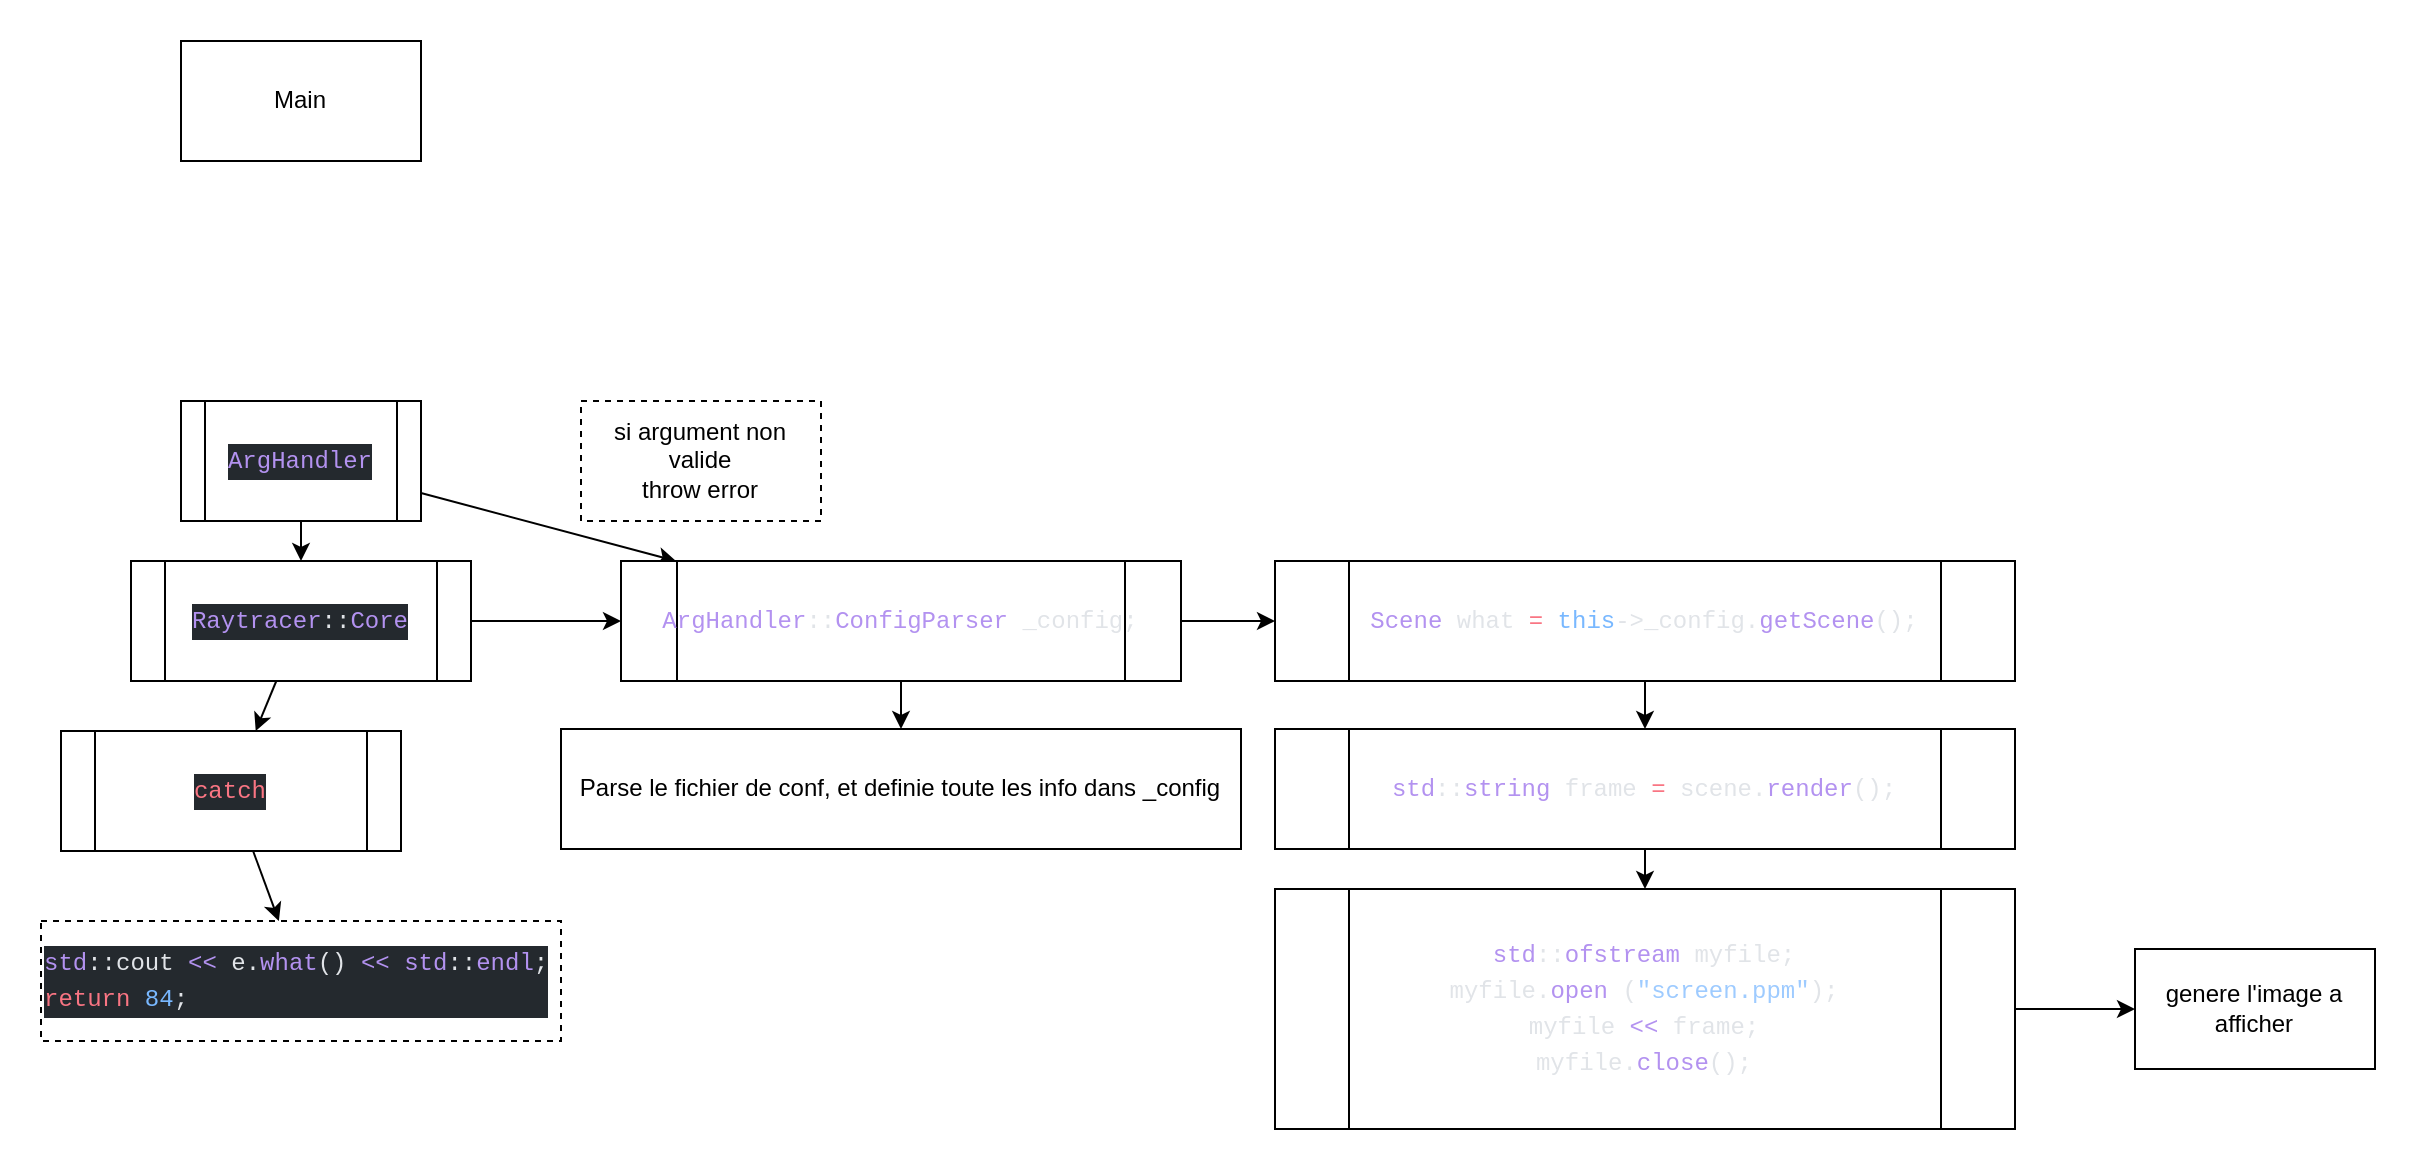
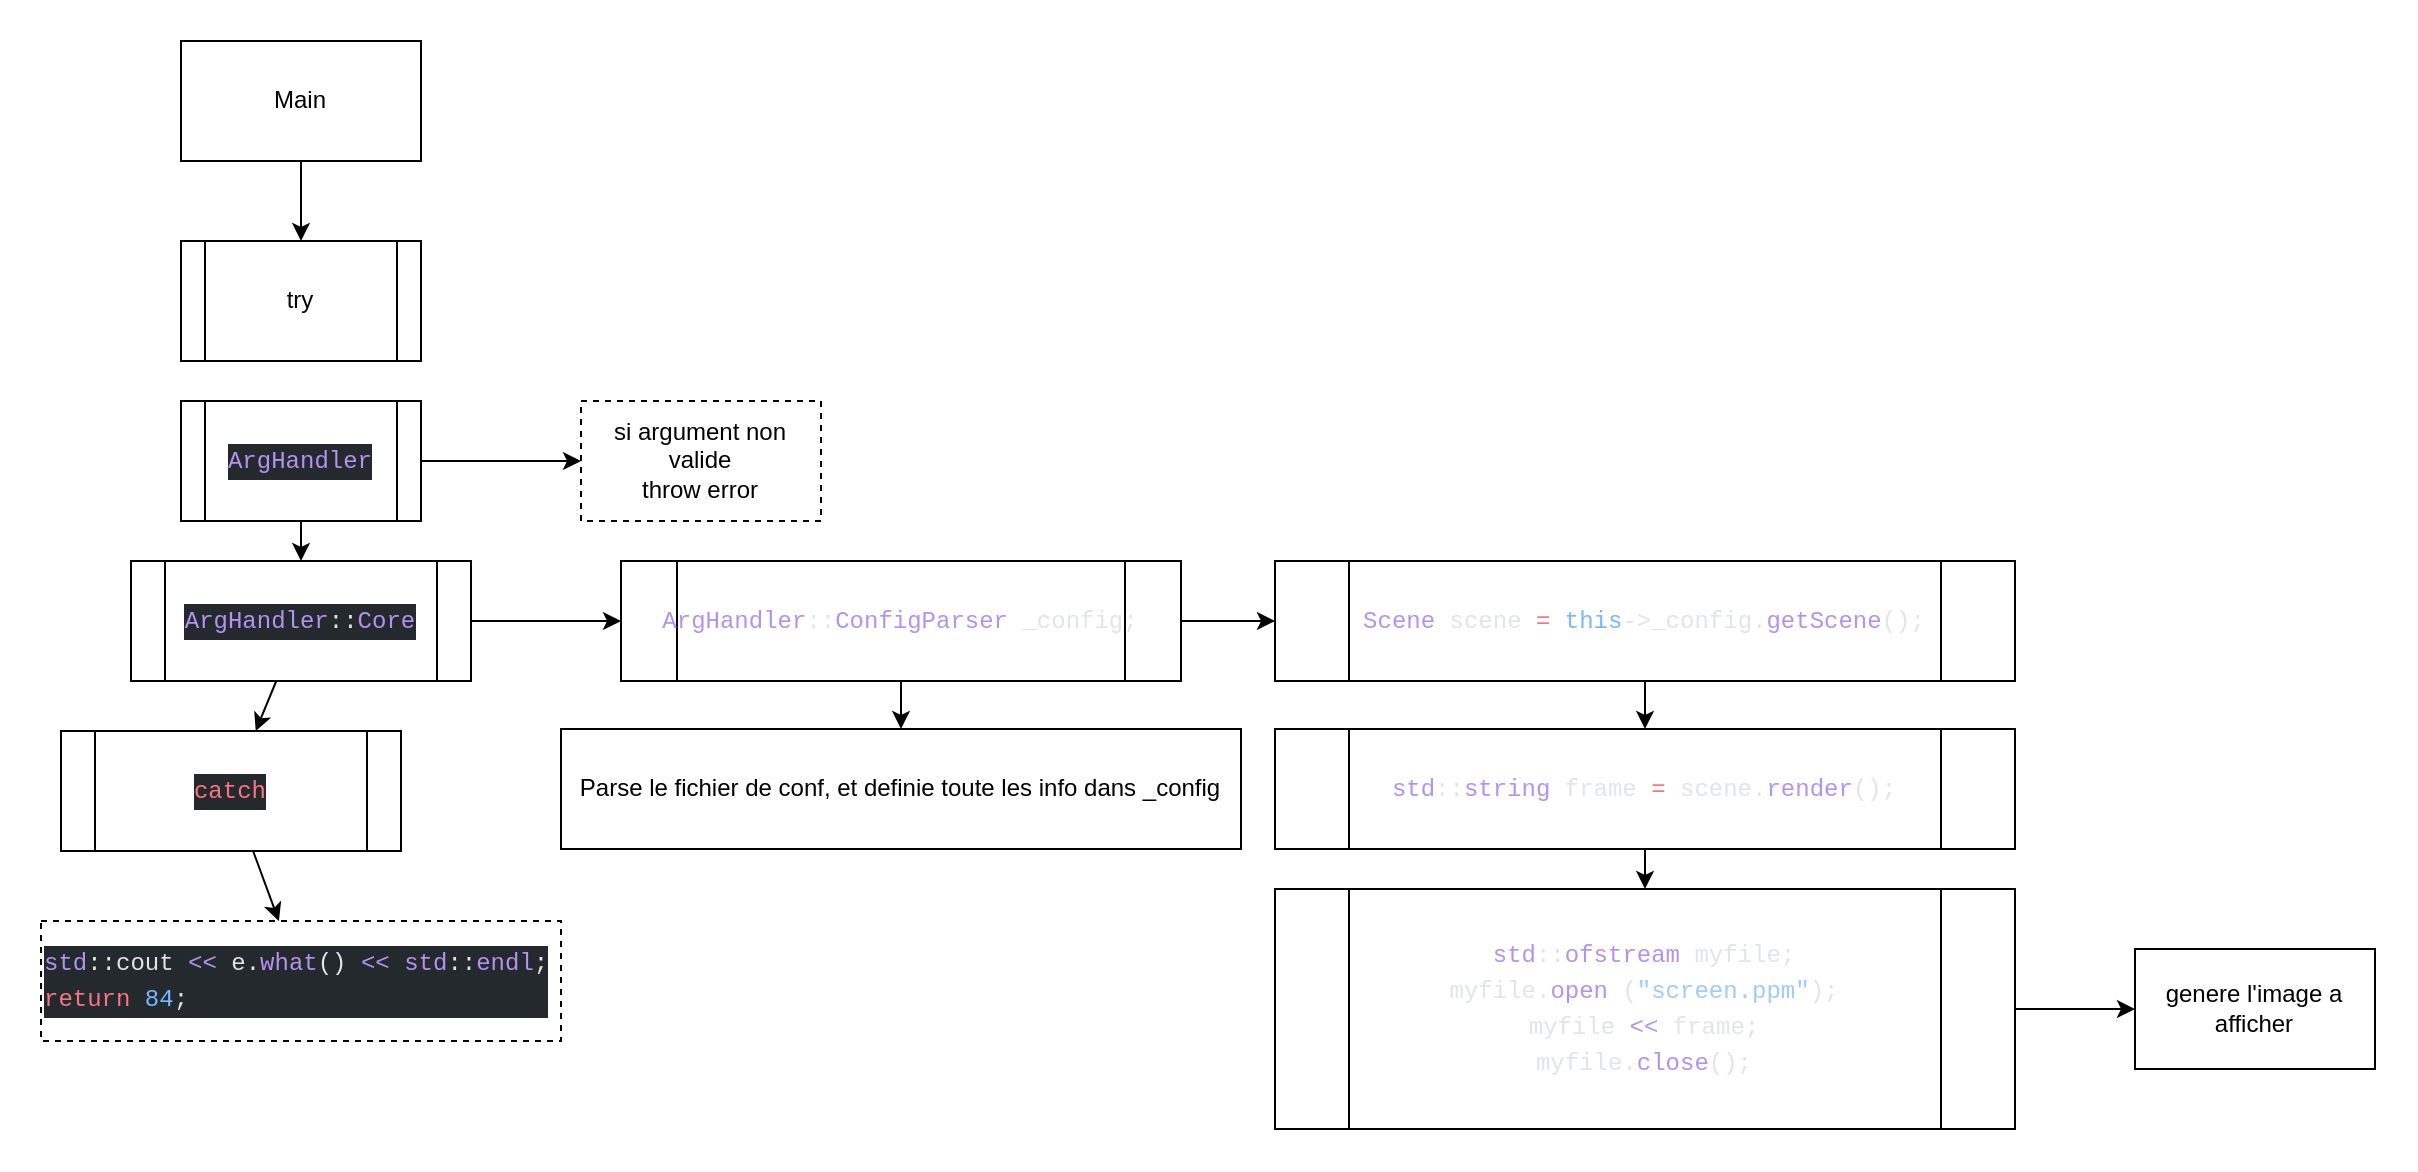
+ <mxCell id="2" value="" style="edgeStyle=none;html=1;" edge="1" parent="1" source="3" target="4"><mxGeometry relative="1" as="geometry" /></mxCell>
+ <mxCell id="4" value="try" style="shape=process;whiteSpace=wrap;html=1;backgroundOutline=1;" vertex="1" parent="1"><mxGeometry x="90" y="120" width="120" height="60" as="geometry" /></mxCell>
- <mxCell id="6" value="" style="edgeStyle=none;html=1;" edge="1" parent="1" source="7" target="24"><mxGeometry relative="1" as="geometry" /></mxCell>
+ <mxCell id="6" value="" style="edgeStyle=none;html=1;" edge="1" parent="1" source="7" target="14"><mxGeometry relative="1" as="geometry" /></mxCell>
- <mxCell id="10" value="&lt;div style=&quot;color: rgb(225, 228, 232); background-color: rgb(36, 41, 46); font-family: Menlo, Monaco, &amp;quot;Courier New&amp;quot;, monospace; line-height: 18px;&quot;&gt;&lt;div style=&quot;line-height: 18px;&quot;&gt;&lt;span style=&quot;color: #b392f0;&quot;&gt;Raytracer&lt;/span&gt;::&lt;span style=&quot;color: #b392f0;&quot;&gt;Core&lt;/span&gt;&lt;/div&gt;&lt;/div&gt;" style="shape=process;whiteSpace=wrap;html=1;backgroundOutline=1;" vertex="1" parent="1"><mxGeometry x="65" y="280" width="170" height="60" as="geometry" /></mxCell>
+ <mxCell id="10" value="&lt;div style=&quot;color: rgb(225, 228, 232); background-color: rgb(36, 41, 46); font-family: Menlo, Monaco, &amp;quot;Courier New&amp;quot;, monospace; line-height: 18px;&quot;&gt;&lt;div style=&quot;line-height: 18px;&quot;&gt;&lt;span style=&quot;color: #b392f0;&quot;&gt;ArgHandler&lt;/span&gt;::&lt;span style=&quot;color: #b392f0;&quot;&gt;Core&lt;/span&gt;&lt;/div&gt;&lt;/div&gt;" style="shape=process;whiteSpace=wrap;html=1;backgroundOutline=1;" vertex="1" parent="1"><mxGeometry x="65" y="280" width="170" height="60" as="geometry" /></mxCell>
- <mxCell id="16" value="&lt;div style=&quot;color: rgb(225, 228, 232); font-family: Menlo, Monaco, &amp;quot;Courier New&amp;quot;, monospace; line-height: 18px;&quot;&gt;&lt;div style=&quot;line-height: 18px;&quot;&gt;&lt;div style=&quot;line-height: 18px;&quot;&gt;&lt;span style=&quot;color: #b392f0;&quot;&gt;Scene&lt;/span&gt; what &lt;span style=&quot;color: #f97583;&quot;&gt;=&lt;/span&gt; &lt;span style=&quot;color: #79b8ff;&quot;&gt;this&lt;/span&gt;-&amp;gt;_config.&lt;span style=&quot;color: #b392f0;&quot;&gt;getScene&lt;/span&gt;();&lt;/div&gt;&lt;/div&gt;&lt;/div&gt;" style="shape=process;whiteSpace=wrap;html=1;backgroundOutline=1;labelBackgroundColor=default;" vertex="1" parent="1"><mxGeometry x="637" y="280" width="370" height="60" as="geometry" /></mxCell>
+ <mxCell id="16" value="&lt;div style=&quot;color: rgb(225, 228, 232); font-family: Menlo, Monaco, &amp;quot;Courier New&amp;quot;, monospace; line-height: 18px;&quot;&gt;&lt;div style=&quot;line-height: 18px;&quot;&gt;&lt;div style=&quot;line-height: 18px;&quot;&gt;&lt;span style=&quot;color: #b392f0;&quot;&gt;Scene&lt;/span&gt; scene &lt;span style=&quot;color: #f97583;&quot;&gt;=&lt;/span&gt; &lt;span style=&quot;color: #79b8ff;&quot;&gt;this&lt;/span&gt;-&amp;gt;_config.&lt;span style=&quot;color: #b392f0;&quot;&gt;getScene&lt;/span&gt;();&lt;/div&gt;&lt;/div&gt;&lt;/div&gt;" style="shape=process;whiteSpace=wrap;html=1;backgroundOutline=1;labelBackgroundColor=default;" vertex="1" parent="1"><mxGeometry x="637" y="280" width="370" height="60" as="geometry" /></mxCell>
